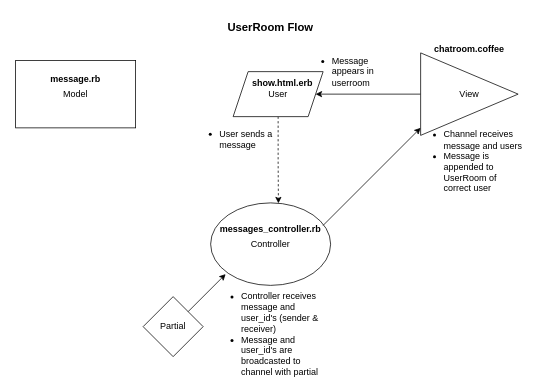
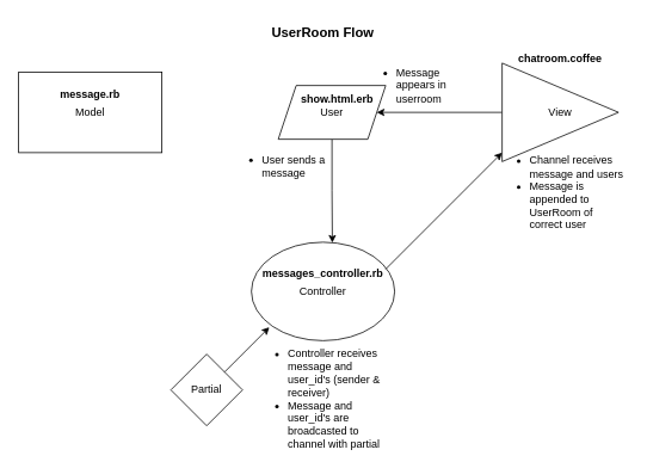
- <mxCell id="14" style="edgeStyle=orthogonalEdgeStyle;rounded=0;orthogonalLoop=1;jettySize=auto;html=1;entryX=0.565;entryY=0.005;entryDx=0;entryDy=0;entryPerimeter=0;dashed=1;" edge="1" parent="1" source="15" target="3"><mxGeometry relative="1" as="geometry"><mxPoint x="370" y="230" as="targetPoint" /></mxGeometry></mxCell>
+ <mxCell id="14" style="edgeStyle=orthogonalEdgeStyle;rounded=0;orthogonalLoop=1;jettySize=auto;html=1;entryX=0.565;entryY=0.005;entryDx=0;entryDy=0;entryPerimeter=0;" edge="1" parent="1" source="15" target="3"><mxGeometry relative="1" as="geometry"><mxPoint x="370" y="230" as="targetPoint" /></mxGeometry></mxCell>
